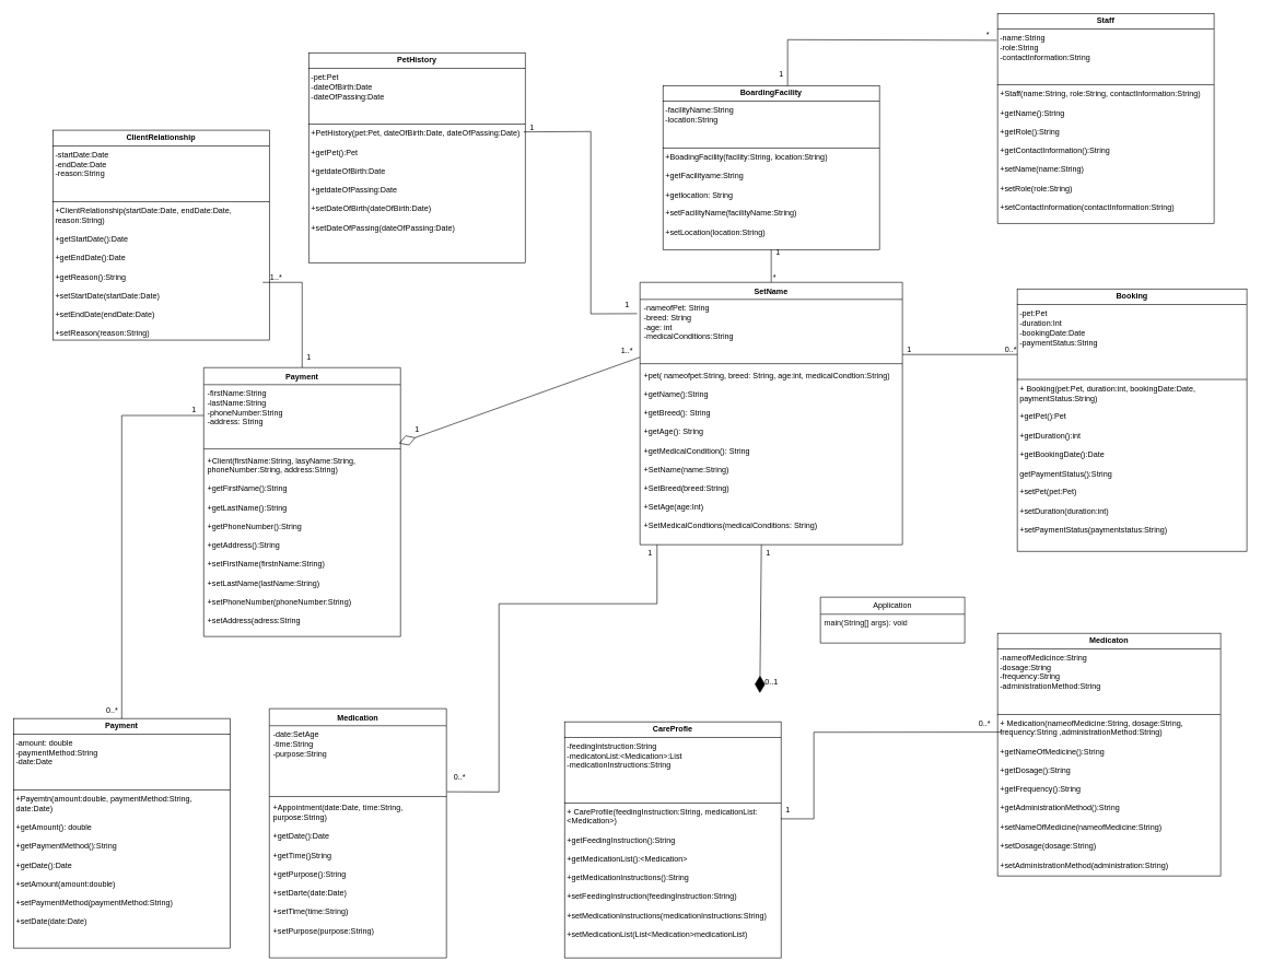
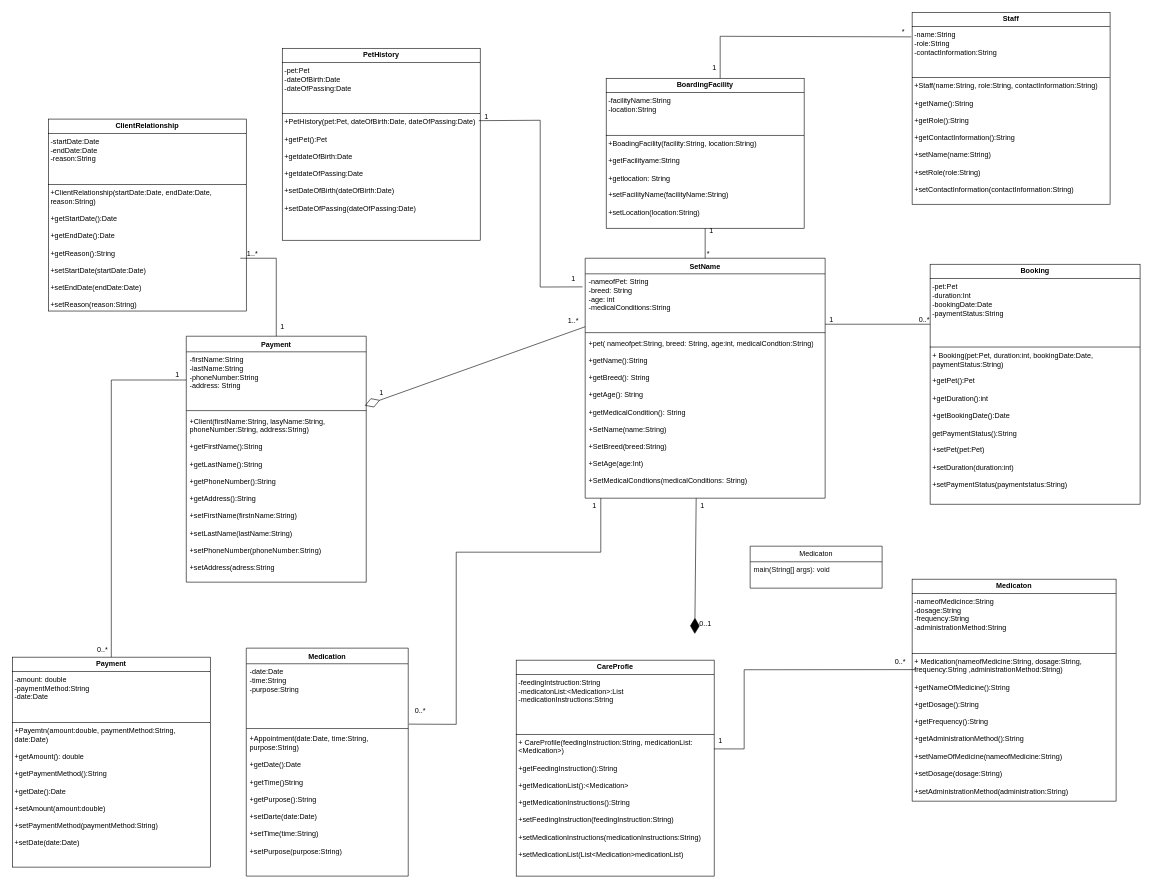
- <mxCell id="52" value="Application" style="swimlane;fontStyle=0;childLayout=stackLayout;horizontal=1;startSize=26;fillColor=none;horizontalStack=0;resizeParent=1;resizeParentMax=0;resizeLast=0;collapsible=1;marginBottom=0;whiteSpace=wrap;html=1;" vertex="1" parent="1"><mxGeometry x="1250" y="910" width="220" height="70" as="geometry" /></mxCell>
+ <mxCell id="52" value="Medicaton" style="swimlane;fontStyle=0;childLayout=stackLayout;horizontal=1;startSize=26;fillColor=none;horizontalStack=0;resizeParent=1;resizeParentMax=0;resizeLast=0;collapsible=1;marginBottom=0;whiteSpace=wrap;html=1;" vertex="1" parent="1"><mxGeometry x="1250" y="910" width="220" height="70" as="geometry" /></mxCell>
- <mxCell id="11" value="-date:SetAge&lt;div&gt;-time:String&lt;/div&gt;&lt;div&gt;-purpose:String&lt;/div&gt;" style="text;strokeColor=none;fillColor=none;align=left;verticalAlign=top;spacingLeft=4;spacingRight=4;overflow=hidden;rotatable=0;points=[[0,0.5],[1,0.5]];portConstraint=eastwest;whiteSpace=wrap;html=1;" vertex="1" parent="10"><mxGeometry y="26" width="270" height="104" as="geometry" /></mxCell>
+ <mxCell id="11" value="-date:Date&lt;div&gt;-time:String&lt;/div&gt;&lt;div&gt;-purpose:String&lt;/div&gt;" style="text;strokeColor=none;fillColor=none;align=left;verticalAlign=top;spacingLeft=4;spacingRight=4;overflow=hidden;rotatable=0;points=[[0,0.5],[1,0.5]];portConstraint=eastwest;whiteSpace=wrap;html=1;" vertex="1" parent="10"><mxGeometry y="26" width="270" height="104" as="geometry" /></mxCell>
